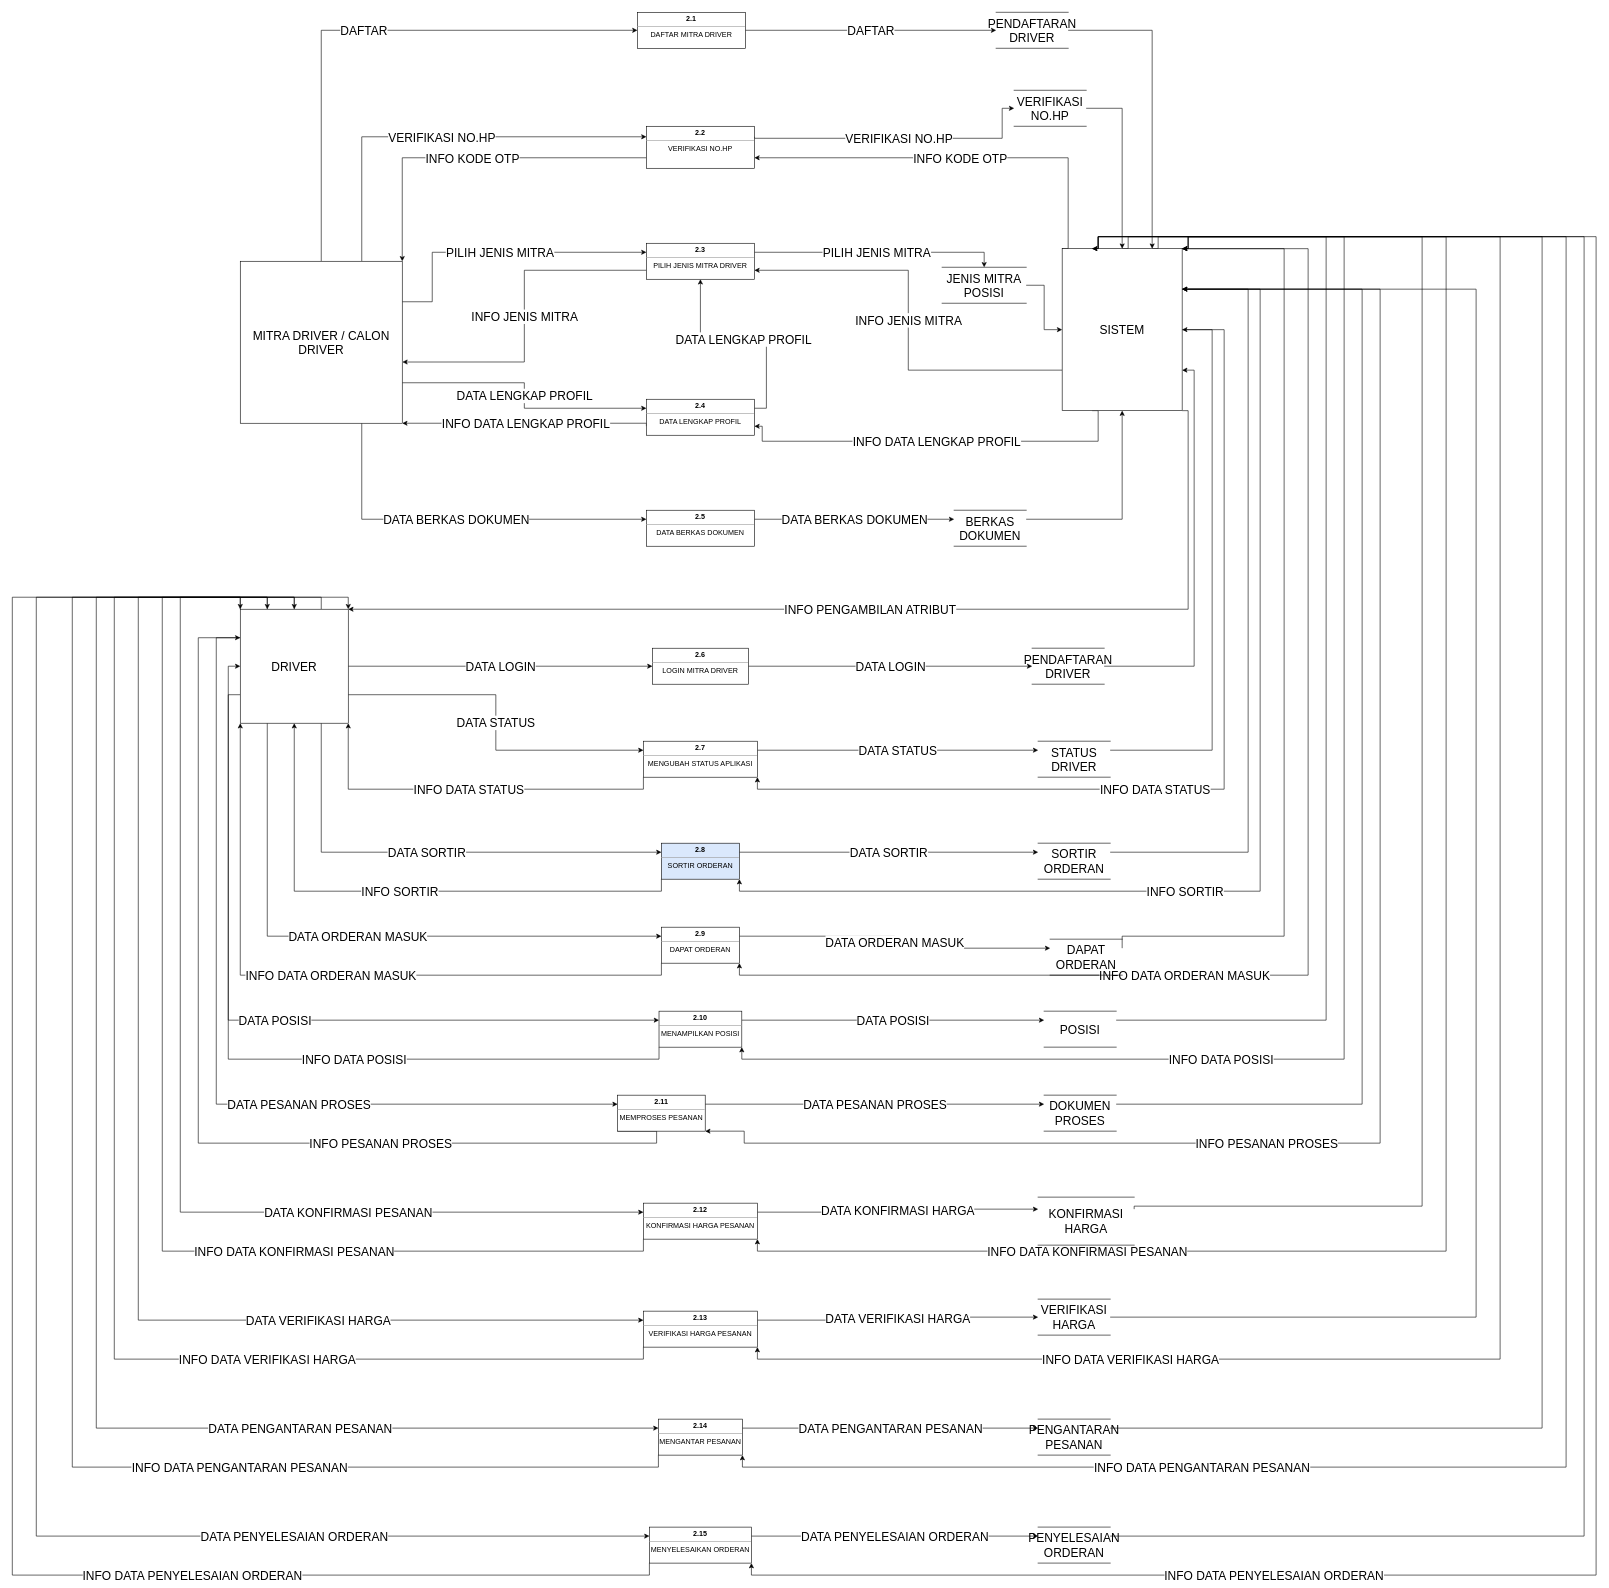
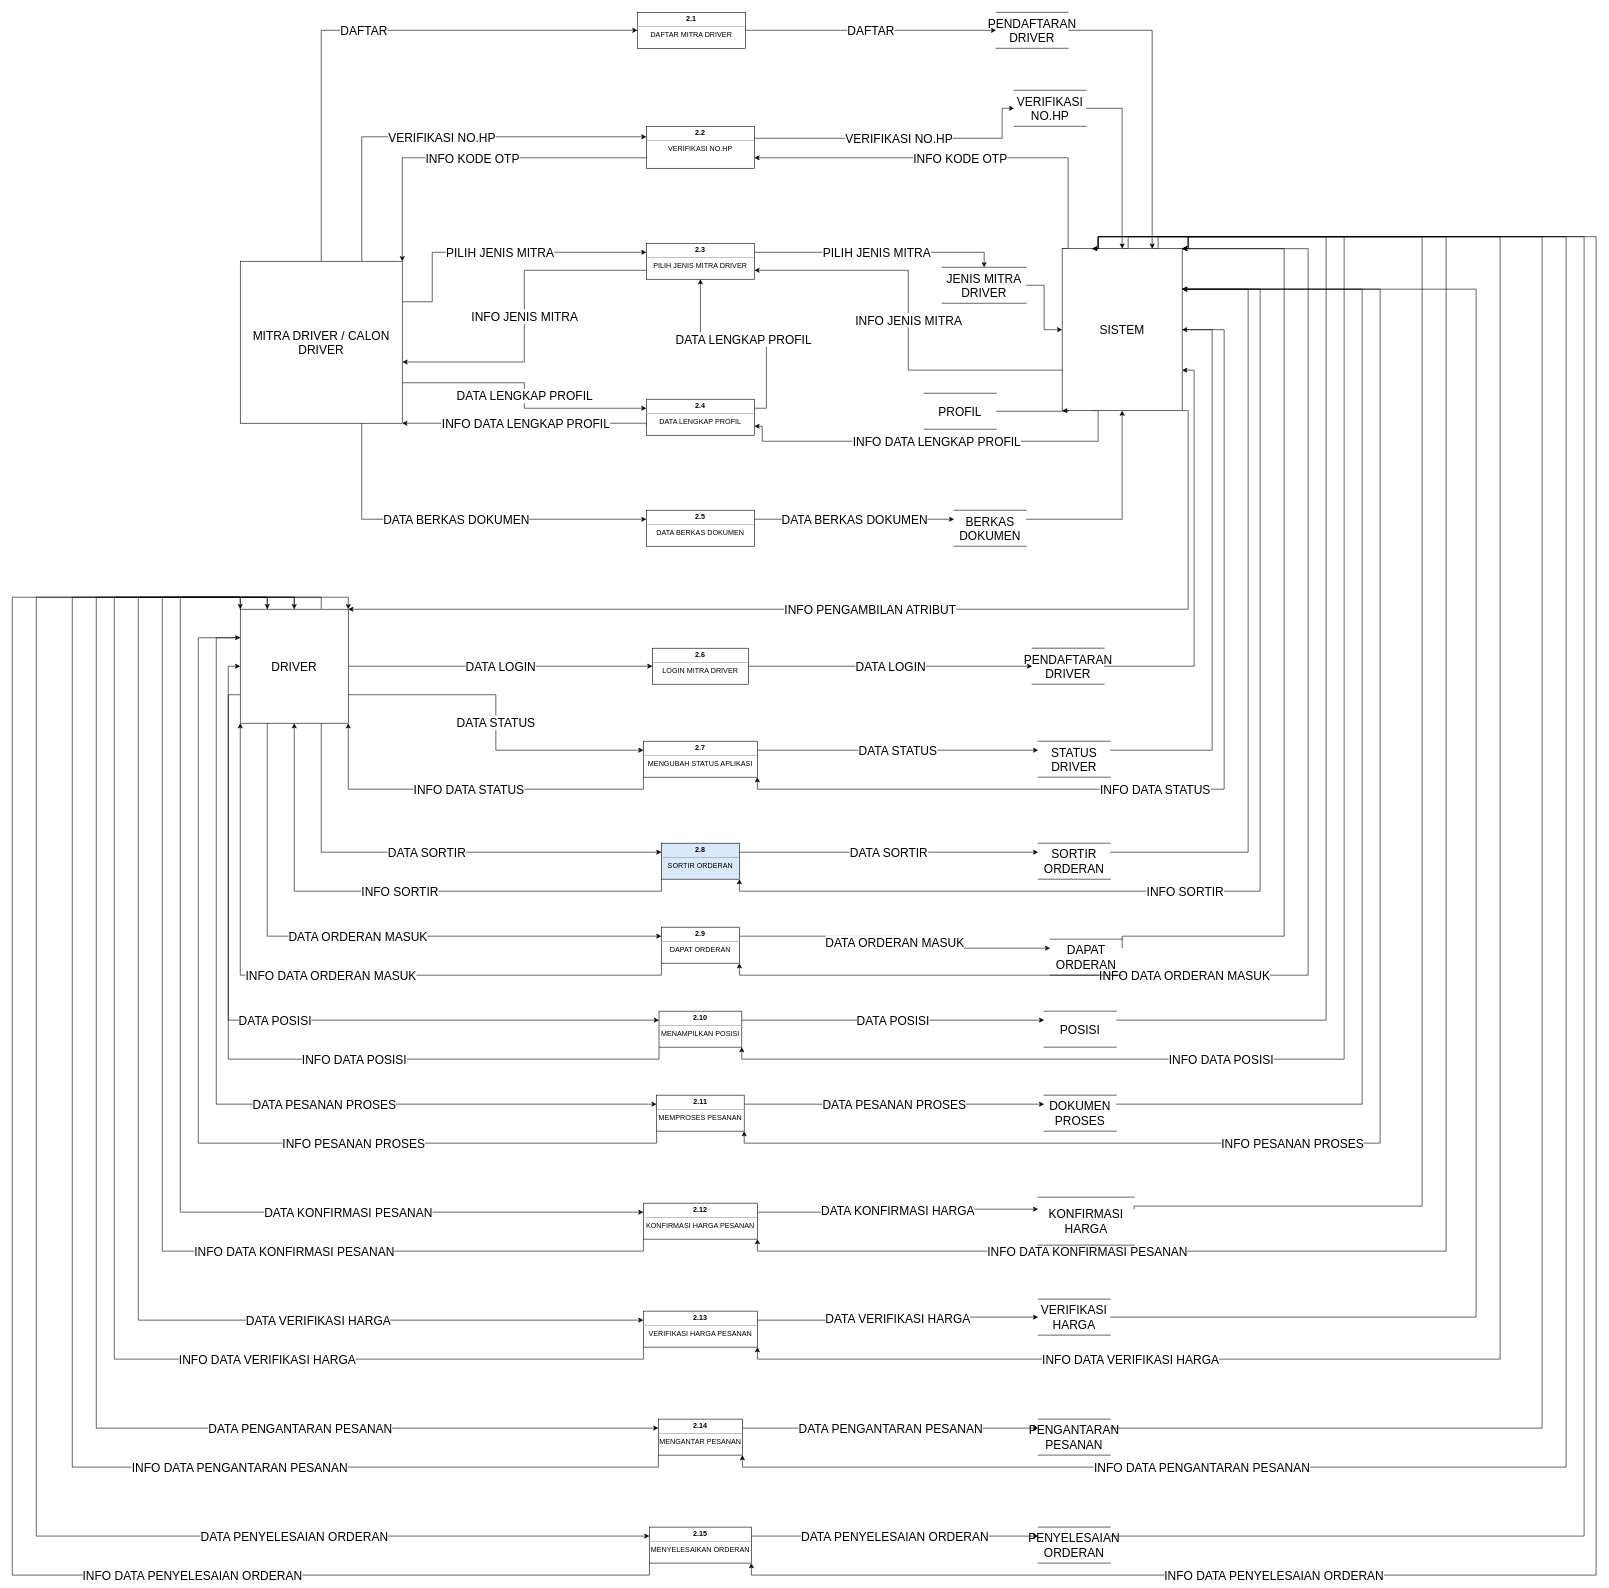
- <mxCell id="25" value="JENIS MITRA POSISI" style="shape=partialRectangle;whiteSpace=wrap;html=1;left=0;right=0;fillColor=none;fontSize=20;" parent="1" vertex="1"><mxGeometry x="1570" y="445" width="140" height="60" as="geometry" /></mxCell>
+ <mxCell id="25" value="JENIS MITRA DRIVER" style="shape=partialRectangle;whiteSpace=wrap;html=1;left=0;right=0;fillColor=none;fontSize=20;" parent="1" vertex="1"><mxGeometry x="1570" y="445" width="140" height="60" as="geometry" /></mxCell>
+ <mxCell id="55" value="PROFIL" style="shape=partialRectangle;whiteSpace=wrap;html=1;left=0;right=0;fillColor=none;fontSize=20;" parent="1" vertex="1"><mxGeometry x="1540" y="655" width="120" height="60" as="geometry" /></mxCell>
+ <mxCell id="54" style="edgeStyle=orthogonalEdgeStyle;rounded=0;orthogonalLoop=1;jettySize=auto;html=1;exitX=1;exitY=0.5;exitDx=0;exitDy=0;entryX=0;entryY=1;entryDx=0;entryDy=0;fontSize=20;" parent="1" source="55" target="39" edge="1"><mxGeometry relative="1" as="geometry"><Array as="points"><mxPoint x="1780" y="684" /></Array></mxGeometry></mxCell>
- <mxCell id="82" value="&lt;p style=&quot;margin: 0px ; margin-top: 4px ; text-align: center&quot;&gt;&lt;b&gt;2.11&lt;/b&gt;&lt;/p&gt;&lt;hr size=&quot;1&quot;&gt;&lt;div style=&quot;text-align: center ; height: 2px&quot;&gt;MEMPROSES PESANAN&lt;/div&gt;" style="verticalAlign=top;align=left;overflow=fill;fontSize=12;fontFamily=Helvetica;html=1;" parent="1" vertex="1"><mxGeometry x="1029" y="1825" width="146" height="60" as="geometry" /></mxCell>
+ <mxCell id="82" value="&lt;p style=&quot;margin: 0px ; margin-top: 4px ; text-align: center&quot;&gt;&lt;b&gt;2.11&lt;/b&gt;&lt;/p&gt;&lt;hr size=&quot;1&quot;&gt;&lt;div style=&quot;text-align: center ; height: 2px&quot;&gt;MEMPROSES PESANAN&lt;/div&gt;" style="verticalAlign=top;align=left;overflow=fill;fontSize=12;fontFamily=Helvetica;html=1;" parent="1" vertex="1"><mxGeometry x="1094" y="1825" width="146" height="60" as="geometry" /></mxCell>
